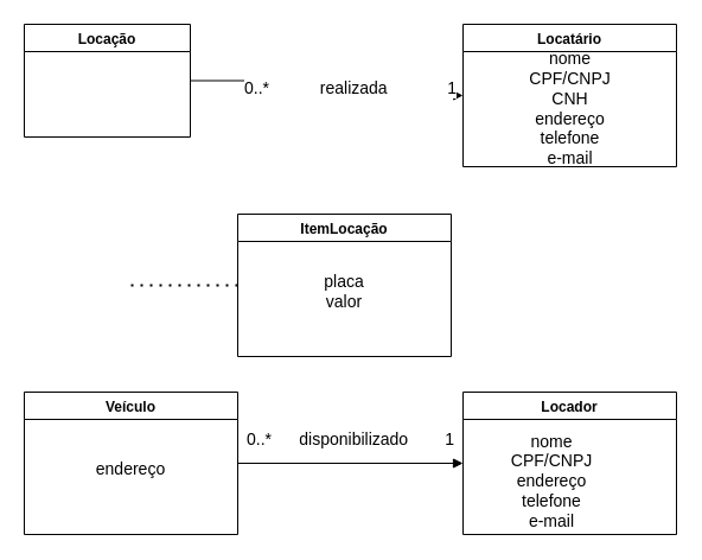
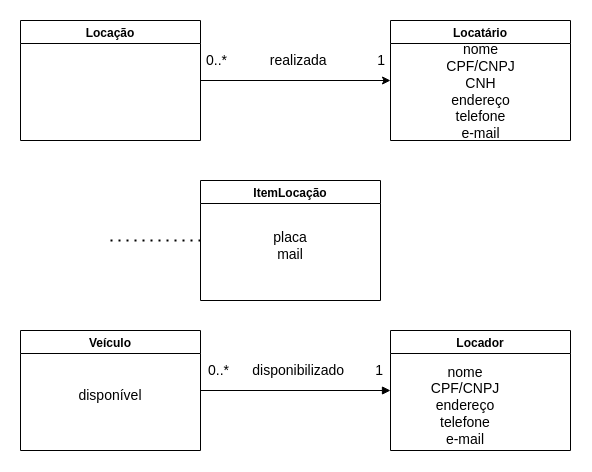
- <mxCell id="3" value="Locação" style="swimlane;" vertex="1" parent="1"><mxGeometry x="20" y="20" width="140" height="95" as="geometry" /></mxCell>
+ <mxCell id="3" value="Locação" style="swimlane;" vertex="1" parent="1"><mxGeometry x="20" y="20" width="180" height="120" as="geometry" /></mxCell>
- <mxCell id="9" value="placa&lt;br style=&quot;font-size: 14px;&quot;&gt;valor" style="rounded=0;whiteSpace=wrap;html=1;fontSize=14;strokeColor=none;" vertex="1" parent="8"><mxGeometry x="50" y="50" width="80" height="30" as="geometry" /></mxCell>
+ <mxCell id="9" value="placa&lt;br style=&quot;font-size: 14px;&quot;&gt;mail" style="rounded=0;whiteSpace=wrap;html=1;fontSize=14;strokeColor=none;" vertex="1" parent="8"><mxGeometry x="50" y="50" width="80" height="30" as="geometry" /></mxCell>
- <mxCell id="7" value="endereço" style="rounded=0;whiteSpace=wrap;html=1;fontSize=14;strokeColor=none;" vertex="1" parent="6"><mxGeometry x="50" y="50" width="80" height="30" as="geometry" /></mxCell>
+ <mxCell id="7" value="disponível" style="rounded=0;whiteSpace=wrap;html=1;fontSize=14;strokeColor=none;" vertex="1" parent="6"><mxGeometry x="50" y="50" width="80" height="30" as="geometry" /></mxCell>
